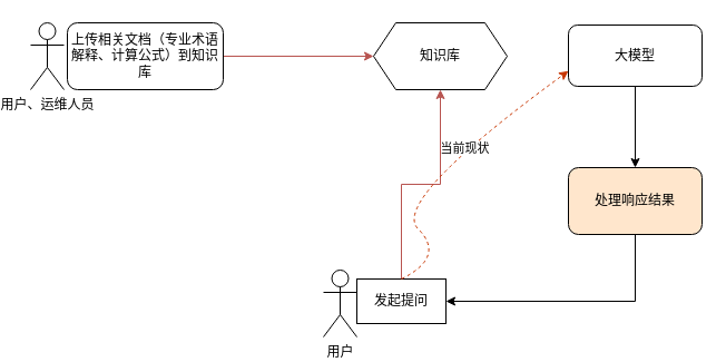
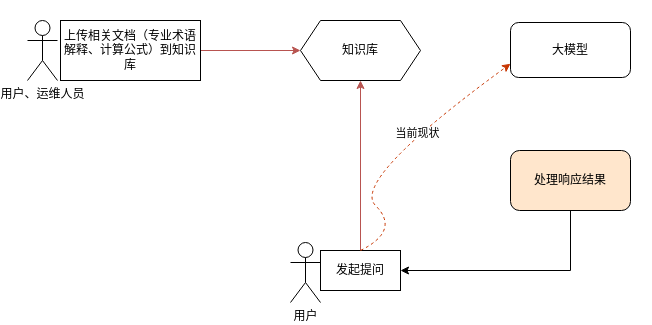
- <mxCell id="3" value="上传相关文档（专业术语解释、计算公式）到知识库" style="rounded=1;whiteSpace=wrap;html=1;fontSize=12;glass=0;strokeWidth=1;shadow=0;" parent="1" vertex="1"><mxGeometry x="53" y="20" width="140" height="60" as="geometry" /></mxCell>
+ <mxCell id="3" value="上传相关文档（专业术语解释、计算公式）到知识库" style="whiteSpace=wrap;html=1;fontSize=12;glass=0;strokeWidth=1;shadow=0;rounded=0;" parent="1" vertex="1"><mxGeometry x="53" y="20" width="140" height="60" as="geometry" /></mxCell>
- <mxCell id="7" value="知识库" style="shape=hexagon;perimeter=hexagonPerimeter2;whiteSpace=wrap;html=1;fixedSize=1;" vertex="1" parent="1"><mxGeometry x="328" y="20" width="120" height="60" as="geometry" /></mxCell>
+ <mxCell id="7" value="知识库" style="shape=hexagon;perimeter=hexagonPerimeter2;whiteSpace=wrap;html=1;fixedSize=1;" vertex="1" parent="1"><mxGeometry x="293" y="20" width="120" height="60" as="geometry" /></mxCell>
- <mxCell id="4" style="edgeStyle=orthogonalEdgeStyle;rounded=0;orthogonalLoop=1;jettySize=auto;html=1;exitX=0.5;exitY=1;exitDx=0;exitDy=0;entryX=0.5;entryY=0;entryDx=0;entryDy=0;" edge="1" parent="1" source="5" target="12"><mxGeometry relative="1" as="geometry" /></mxCell>
